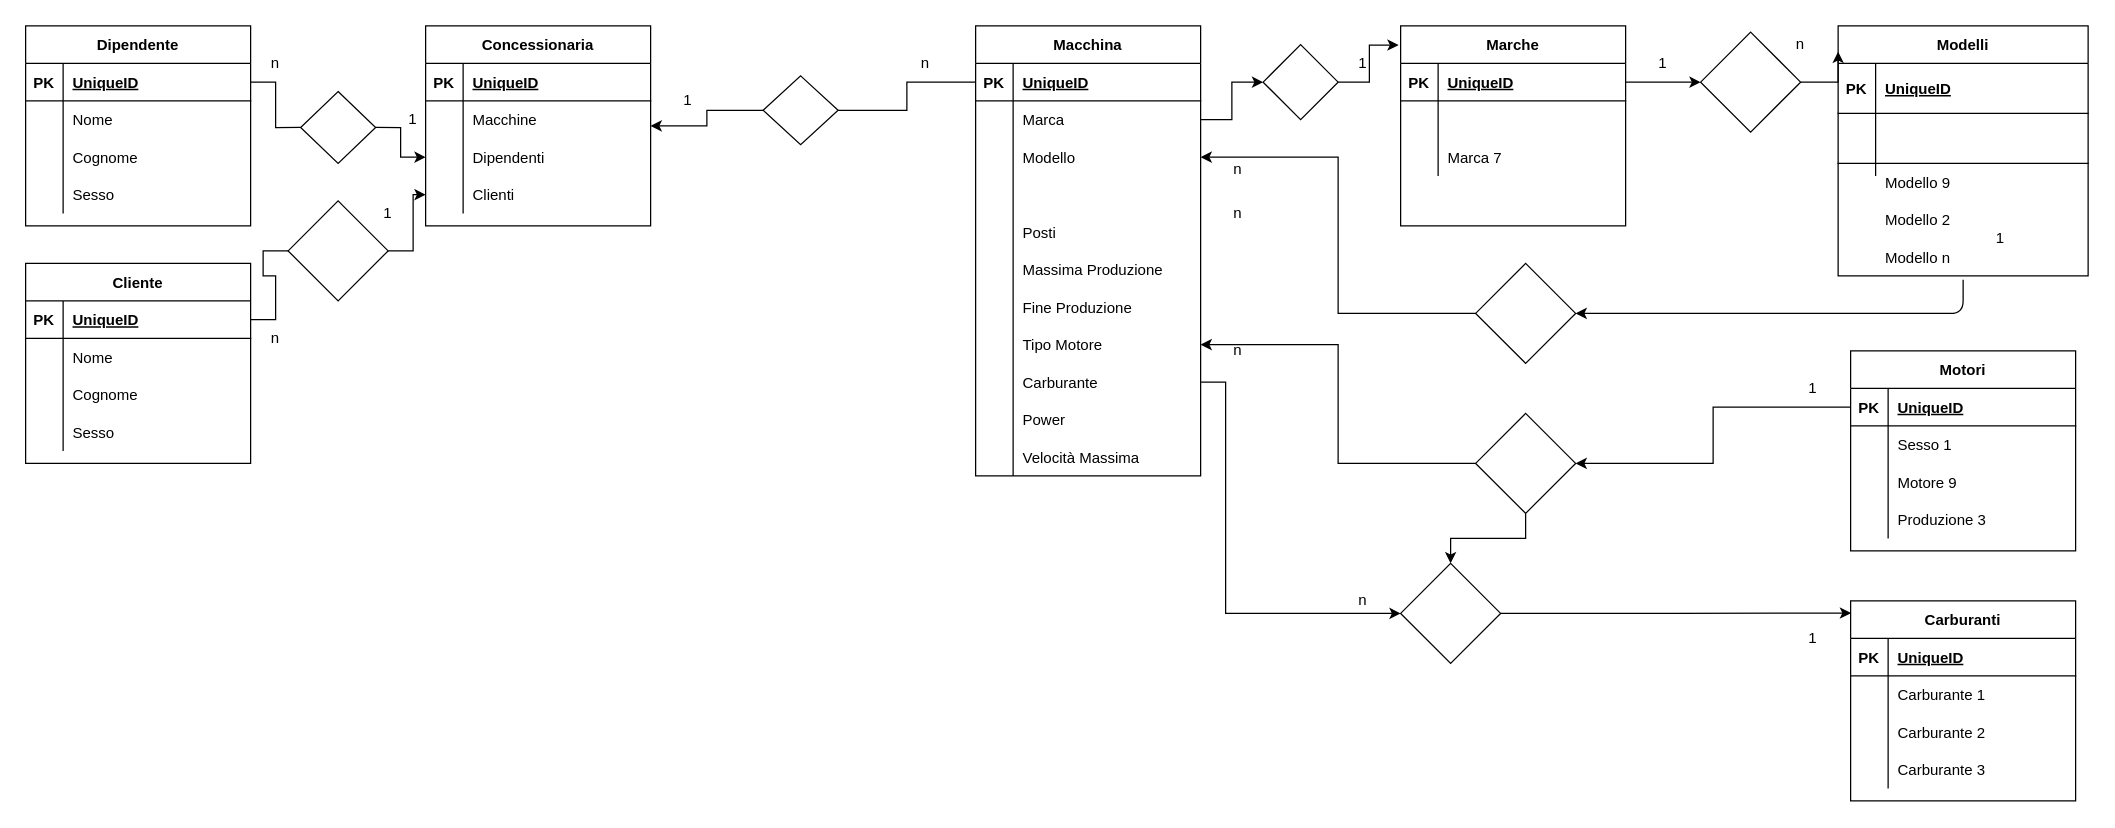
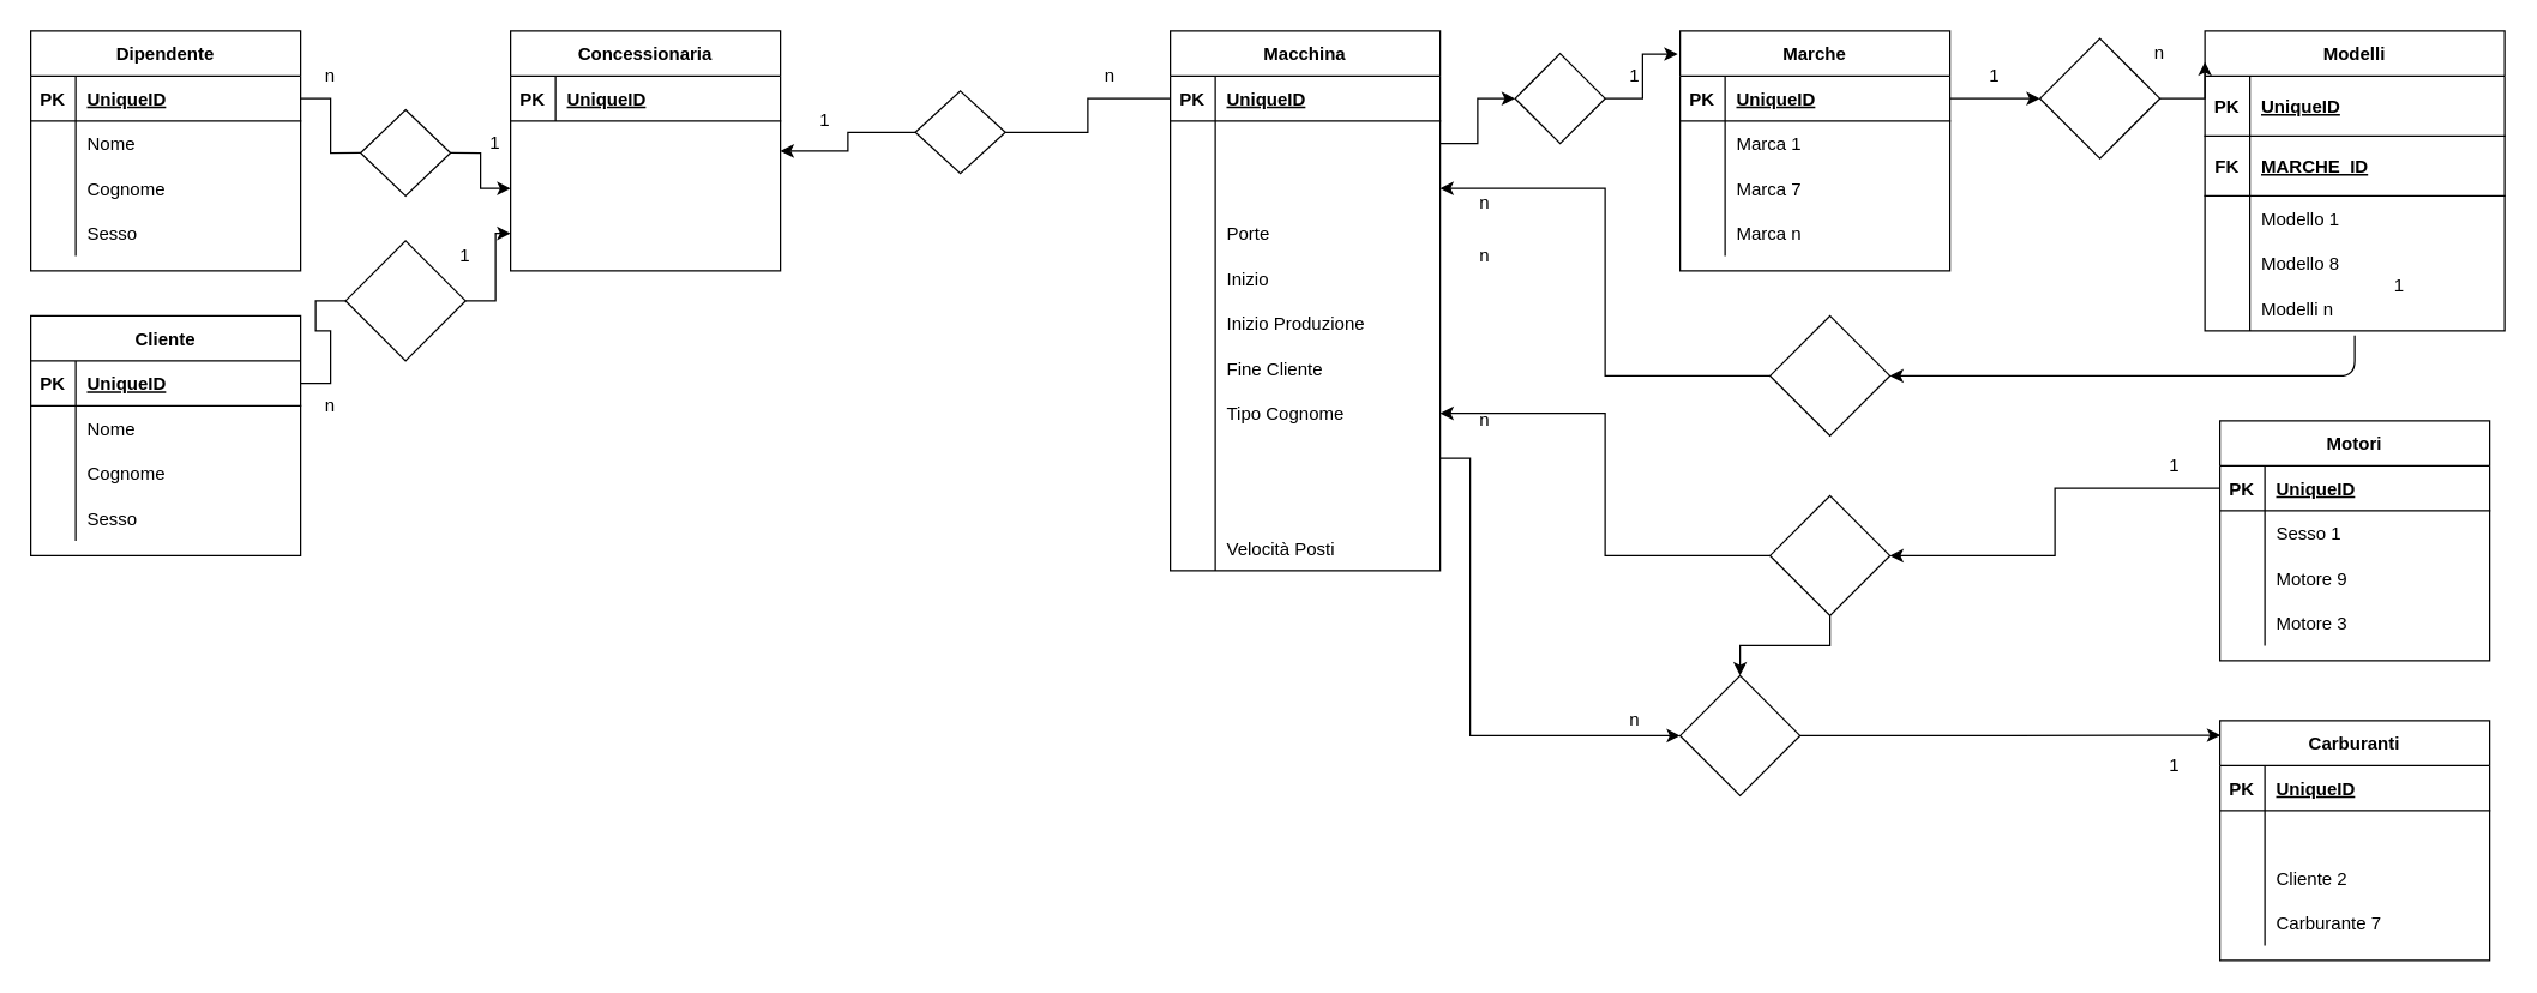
- <mxCell id="124" value="Macchine" style="shape=partialRectangle;connectable=0;fillColor=none;top=0;left=0;bottom=0;right=0;align=left;spacingLeft=6;overflow=hidden;" vertex="1" parent="122"><mxGeometry x="30" width="150" height="30" as="geometry" /></mxCell>
- <mxCell id="8" value="Marca" style="shape=partialRectangle;connectable=0;fillColor=none;top=0;left=0;bottom=0;right=0;align=left;spacingLeft=6;overflow=hidden;" vertex="1" parent="6"><mxGeometry x="30" width="150" height="30" as="geometry" /></mxCell>
+ <mxCell id="42" value="Marca 1" style="shape=partialRectangle;connectable=0;fillColor=none;top=0;left=0;bottom=0;right=0;align=left;spacingLeft=6;overflow=hidden;" vertex="1" parent="40"><mxGeometry x="30" width="150" height="30" as="geometry" /></mxCell>
+ <mxCell id="57" value="FK" style="shape=partialRectangle;connectable=0;fillColor=none;top=0;left=0;bottom=0;right=0;fontStyle=1;overflow=hidden;" vertex="1" parent="56"><mxGeometry width="30" height="40" as="geometry" /></mxCell>
+ <mxCell id="58" value="MARCHE_ID" style="shape=partialRectangle;connectable=0;fillColor=none;top=0;left=0;bottom=0;right=0;align=left;spacingLeft=6;fontStyle=5;overflow=hidden;" vertex="1" parent="56"><mxGeometry x="30" width="170" height="40" as="geometry" /></mxCell>
- <mxCell id="127" value="Dipendenti" style="shape=partialRectangle;connectable=0;fillColor=none;top=0;left=0;bottom=0;right=0;align=left;spacingLeft=6;overflow=hidden;" vertex="1" parent="125"><mxGeometry x="30" width="150" height="30" as="geometry" /></mxCell>
- <mxCell id="11" value="Modello" style="shape=partialRectangle;connectable=0;fillColor=none;top=0;left=0;bottom=0;right=0;align=left;spacingLeft=6;overflow=hidden;" vertex="1" parent="9"><mxGeometry x="30" width="150" height="30" as="geometry" /></mxCell>
- <mxCell id="61" value="Modello 9" style="shape=partialRectangle;connectable=0;fillColor=none;top=0;left=0;bottom=0;right=0;align=left;spacingLeft=6;overflow=hidden;" vertex="1" parent="59"><mxGeometry x="30" width="170" height="30" as="geometry" /></mxCell>
+ <mxCell id="61" value="Modello 1" style="shape=partialRectangle;connectable=0;fillColor=none;top=0;left=0;bottom=0;right=0;align=left;spacingLeft=6;overflow=hidden;" vertex="1" parent="59"><mxGeometry x="30" width="170" height="30" as="geometry" /></mxCell>
- <mxCell id="130" value="Clienti" style="shape=partialRectangle;connectable=0;fillColor=none;top=0;left=0;bottom=0;right=0;align=left;spacingLeft=6;overflow=hidden;" vertex="1" parent="128"><mxGeometry x="30" width="150" height="30" as="geometry" /></mxCell>
+ <mxCell id="14" value="Porte" style="shape=partialRectangle;connectable=0;fillColor=none;top=0;left=0;bottom=0;right=0;align=left;spacingLeft=6;overflow=hidden;" vertex="1" parent="12"><mxGeometry x="30" width="150" height="30" as="geometry" /></mxCell>
+ <mxCell id="48" value="Marca n" style="shape=partialRectangle;connectable=0;fillColor=none;top=0;left=0;bottom=0;right=0;align=left;spacingLeft=6;overflow=hidden;" vertex="1" parent="46"><mxGeometry x="30" width="150" height="30" as="geometry" /></mxCell>
- <mxCell id="64" value="Modello 2" style="shape=partialRectangle;connectable=0;fillColor=none;top=0;left=0;bottom=0;right=0;align=left;spacingLeft=6;overflow=hidden;" vertex="1" parent="62"><mxGeometry x="30" width="170" height="30" as="geometry" /></mxCell>
+ <mxCell id="64" value="Modello 8" style="shape=partialRectangle;connectable=0;fillColor=none;top=0;left=0;bottom=0;right=0;align=left;spacingLeft=6;overflow=hidden;" vertex="1" parent="62"><mxGeometry x="30" width="170" height="30" as="geometry" /></mxCell>
- <mxCell id="17" value="Posti" style="shape=partialRectangle;connectable=0;fillColor=none;top=0;left=0;bottom=0;right=0;align=left;spacingLeft=6;overflow=hidden;" vertex="1" parent="15"><mxGeometry x="30" width="150" height="30" as="geometry" /></mxCell>
+ <mxCell id="17" value="Inizio" style="shape=partialRectangle;connectable=0;fillColor=none;top=0;left=0;bottom=0;right=0;align=left;spacingLeft=6;overflow=hidden;" vertex="1" parent="15"><mxGeometry x="30" width="150" height="30" as="geometry" /></mxCell>
- <mxCell id="67" value="Modello n" style="shape=partialRectangle;connectable=0;fillColor=none;top=0;left=0;bottom=0;right=0;align=left;spacingLeft=6;overflow=hidden;" vertex="1" parent="65"><mxGeometry x="30" width="170" height="30" as="geometry" /></mxCell>
+ <mxCell id="67" value="Modelli n" style="shape=partialRectangle;connectable=0;fillColor=none;top=0;left=0;bottom=0;right=0;align=left;spacingLeft=6;overflow=hidden;" vertex="1" parent="65"><mxGeometry x="30" width="170" height="30" as="geometry" /></mxCell>
- <mxCell id="20" value="Massima Produzione" style="shape=partialRectangle;connectable=0;fillColor=none;top=0;left=0;bottom=0;right=0;align=left;spacingLeft=6;overflow=hidden;" vertex="1" parent="18"><mxGeometry x="30" width="150" height="30" as="geometry" /></mxCell>
+ <mxCell id="20" value="Inizio Produzione" style="shape=partialRectangle;connectable=0;fillColor=none;top=0;left=0;bottom=0;right=0;align=left;spacingLeft=6;overflow=hidden;" vertex="1" parent="18"><mxGeometry x="30" width="150" height="30" as="geometry" /></mxCell>
- <mxCell id="23" value="Fine Produzione" style="shape=partialRectangle;connectable=0;fillColor=none;top=0;left=0;bottom=0;right=0;align=left;spacingLeft=6;overflow=hidden;" vertex="1" parent="21"><mxGeometry x="30" width="150" height="30" as="geometry" /></mxCell>
+ <mxCell id="23" value="Fine Cliente" style="shape=partialRectangle;connectable=0;fillColor=none;top=0;left=0;bottom=0;right=0;align=left;spacingLeft=6;overflow=hidden;" vertex="1" parent="21"><mxGeometry x="30" width="150" height="30" as="geometry" /></mxCell>
- <mxCell id="26" value="Tipo Motore" style="shape=partialRectangle;connectable=0;fillColor=none;top=0;left=0;bottom=0;right=0;align=left;spacingLeft=6;overflow=hidden;" vertex="1" parent="24"><mxGeometry x="30" width="150" height="30" as="geometry" /></mxCell>
+ <mxCell id="26" value="Tipo Cognome" style="shape=partialRectangle;connectable=0;fillColor=none;top=0;left=0;bottom=0;right=0;align=left;spacingLeft=6;overflow=hidden;" vertex="1" parent="24"><mxGeometry x="30" width="150" height="30" as="geometry" /></mxCell>
- <mxCell id="29" value="Carburante" style="shape=partialRectangle;connectable=0;fillColor=none;top=0;left=0;bottom=0;right=0;align=left;spacingLeft=6;overflow=hidden;" vertex="1" parent="27"><mxGeometry x="30" width="150" height="30" as="geometry" /></mxCell>
- <mxCell id="32" value="Power" style="shape=partialRectangle;connectable=0;fillColor=none;top=0;left=0;bottom=0;right=0;align=left;spacingLeft=6;overflow=hidden;" vertex="1" parent="30"><mxGeometry x="30" width="150" height="30" as="geometry" /></mxCell>
- <mxCell id="35" value="Velocità Massima" style="shape=partialRectangle;connectable=0;fillColor=none;top=0;left=0;bottom=0;right=0;align=left;spacingLeft=6;overflow=hidden;" vertex="1" parent="33"><mxGeometry x="30" width="150" height="30" as="geometry" /></mxCell>
+ <mxCell id="35" value="Velocità Posti" style="shape=partialRectangle;connectable=0;fillColor=none;top=0;left=0;bottom=0;right=0;align=left;spacingLeft=6;overflow=hidden;" vertex="1" parent="33"><mxGeometry x="30" width="150" height="30" as="geometry" /></mxCell>
- <mxCell id="90" value="Produzione 3" style="shape=partialRectangle;connectable=0;fillColor=none;top=0;left=0;bottom=0;right=0;align=left;spacingLeft=6;overflow=hidden;" vertex="1" parent="88"><mxGeometry x="30" width="150" height="30" as="geometry" /></mxCell>
+ <mxCell id="90" value="Motore 3" style="shape=partialRectangle;connectable=0;fillColor=none;top=0;left=0;bottom=0;right=0;align=left;spacingLeft=6;overflow=hidden;" vertex="1" parent="88"><mxGeometry x="30" width="150" height="30" as="geometry" /></mxCell>
- <mxCell id="103" value="Carburante 1" style="shape=partialRectangle;connectable=0;fillColor=none;top=0;left=0;bottom=0;right=0;align=left;spacingLeft=6;overflow=hidden;" vertex="1" parent="101"><mxGeometry x="30" width="150" height="30" as="geometry" /></mxCell>
- <mxCell id="106" value="Carburante 2" style="shape=partialRectangle;connectable=0;fillColor=none;top=0;left=0;bottom=0;right=0;align=left;spacingLeft=6;overflow=hidden;" vertex="1" parent="104"><mxGeometry x="30" width="150" height="30" as="geometry" /></mxCell>
+ <mxCell id="106" value="Cliente 2" style="shape=partialRectangle;connectable=0;fillColor=none;top=0;left=0;bottom=0;right=0;align=left;spacingLeft=6;overflow=hidden;" vertex="1" parent="104"><mxGeometry x="30" width="150" height="30" as="geometry" /></mxCell>
- <mxCell id="109" value="Carburante 3" style="shape=partialRectangle;connectable=0;fillColor=none;top=0;left=0;bottom=0;right=0;align=left;spacingLeft=6;overflow=hidden;" vertex="1" parent="107"><mxGeometry x="30" width="150" height="30" as="geometry" /></mxCell>
+ <mxCell id="109" value="Carburante 7" style="shape=partialRectangle;connectable=0;fillColor=none;top=0;left=0;bottom=0;right=0;align=left;spacingLeft=6;overflow=hidden;" vertex="1" parent="107"><mxGeometry x="30" width="150" height="30" as="geometry" /></mxCell>
